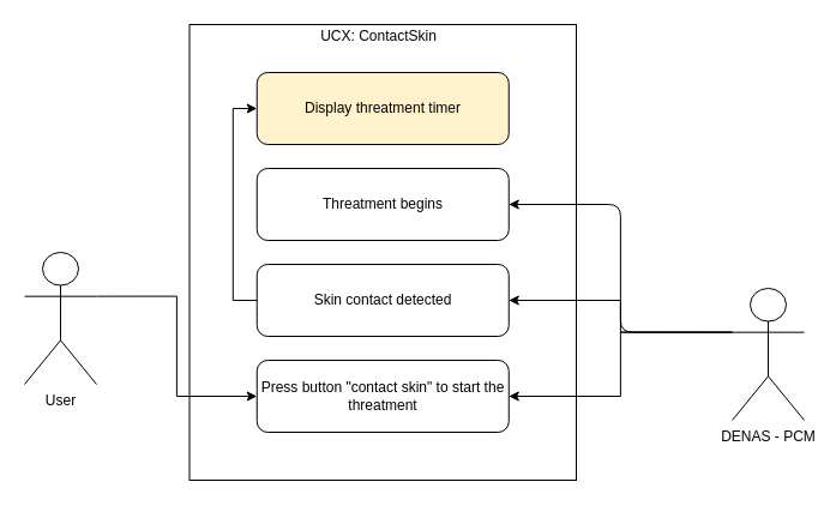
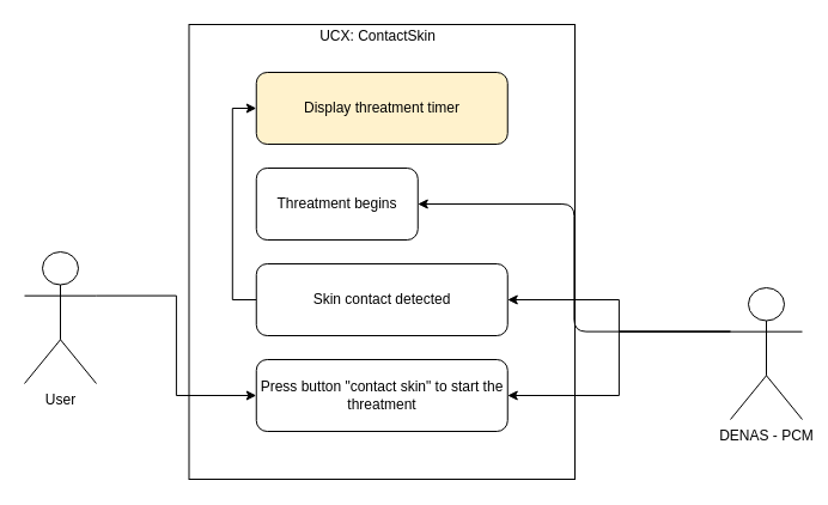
- <mxCell id="10" value="Threatment begins" style="rounded=1;whiteSpace=wrap;html=1;" vertex="1" parent="1"><mxGeometry x="213.75" y="140" width="210" height="60" as="geometry" /></mxCell>
+ <mxCell id="10" value="Threatment begins" style="rounded=1;whiteSpace=wrap;html=1;" vertex="1" parent="1"><mxGeometry x="213.75" y="140" width="135" height="60" as="geometry" /></mxCell>
